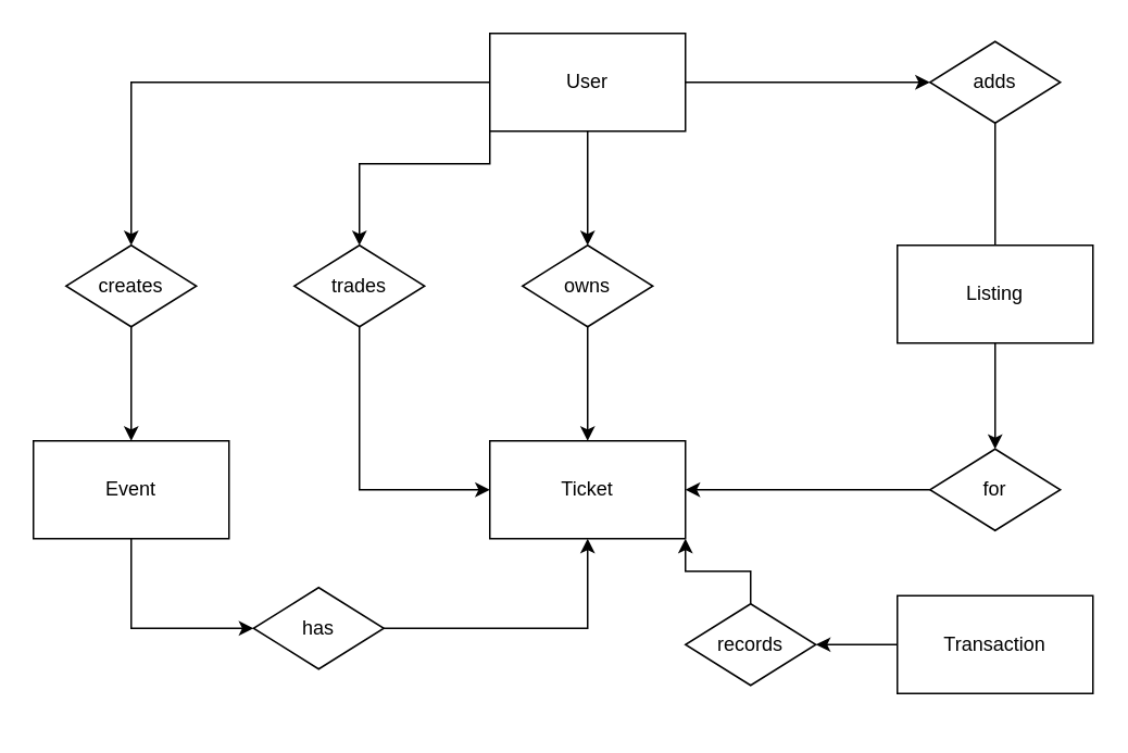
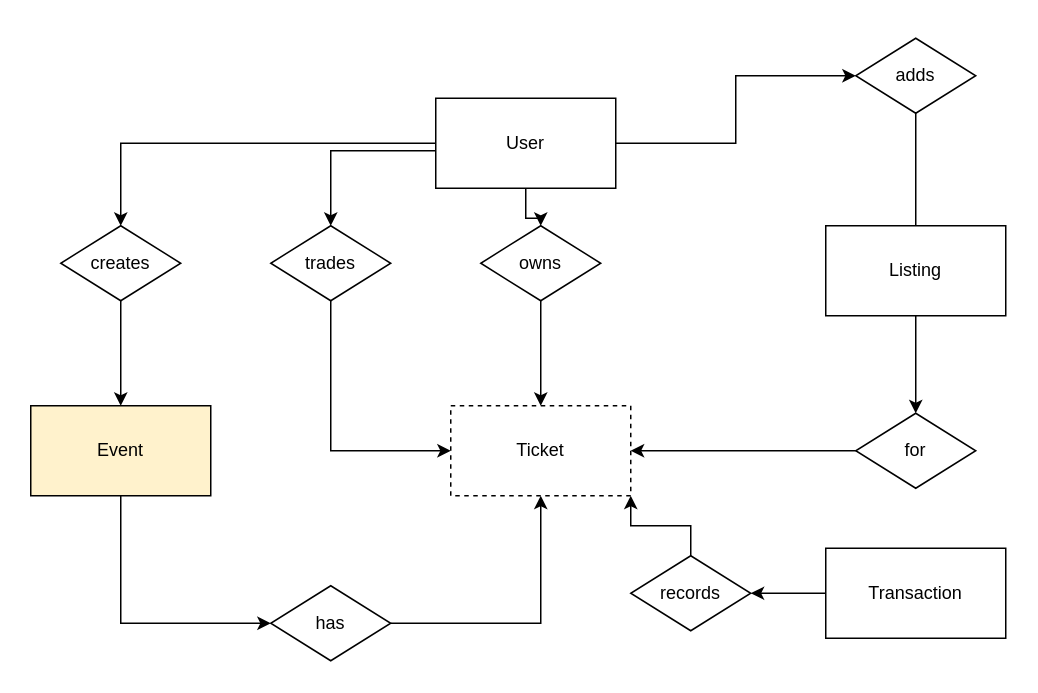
- <mxCell id="6" value="User" style="rounded=0;whiteSpace=wrap;html=1;" vertex="1" parent="1"><mxGeometry x="300" y="20" width="120" height="60" as="geometry" /></mxCell>
+ <mxCell id="6" value="User" style="rounded=0;whiteSpace=wrap;html=1;" vertex="1" parent="1"><mxGeometry x="290" y="65" width="120" height="60" as="geometry" /></mxCell>
- <mxCell id="11" value="Event" style="rounded=0;whiteSpace=wrap;html=1;" vertex="1" parent="1"><mxGeometry x="20" y="270" width="120" height="60" as="geometry" /></mxCell>
+ <mxCell id="11" value="Event" style="rounded=0;whiteSpace=wrap;html=1;fillColor=#fff2cc;" vertex="1" parent="1"><mxGeometry x="20" y="270" width="120" height="60" as="geometry" /></mxCell>
- <mxCell id="7" value="Ticket" style="rounded=0;whiteSpace=wrap;html=1;" vertex="1" parent="1"><mxGeometry x="300" y="270" width="120" height="60" as="geometry" /></mxCell>
+ <mxCell id="7" value="Ticket" style="rounded=0;whiteSpace=wrap;html=1;dashed=1;" vertex="1" parent="1"><mxGeometry x="300" y="270" width="120" height="60" as="geometry" /></mxCell>
- <mxCell id="21" value="has" style="rhombus;whiteSpace=wrap;html=1;" vertex="1" parent="1"><mxGeometry x="155" y="360" width="80" height="50" as="geometry" /></mxCell>
+ <mxCell id="21" value="has" style="rhombus;whiteSpace=wrap;html=1;" vertex="1" parent="1"><mxGeometry x="180" y="390" width="80" height="50" as="geometry" /></mxCell>
